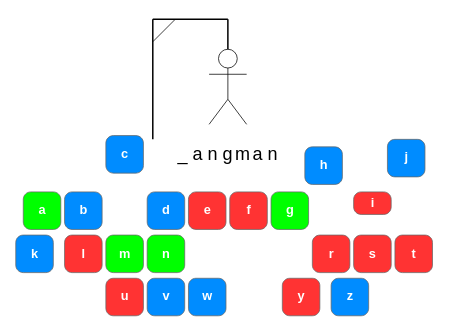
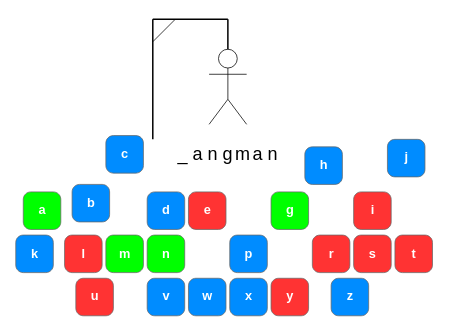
- <mxCell id="15" value="i" style="strokeWidth=1;shadow=0;dashed=0;align=center;html=1;shape=mxgraph.mockup.buttons.button;strokeColor=#666666;fontColor=#ffffff;mainText=;buttonStyle=round;fontSize=17;fontStyle=1;fillColor=#FF3333;whiteSpace=wrap;" vertex="1" parent="1"><mxGeometry x="470.5" y="255" width="50" height="30" as="geometry" /></mxCell>
+ <mxCell id="15" value="i" style="strokeWidth=1;shadow=0;dashed=0;align=center;html=1;shape=mxgraph.mockup.buttons.button;strokeColor=#666666;fontColor=#ffffff;mainText=;buttonStyle=round;fontSize=17;fontStyle=1;fillColor=#FF3333;whiteSpace=wrap;" vertex="1" parent="1"><mxGeometry x="470.5" y="255" width="50" height="50" as="geometry" /></mxCell>
- <mxCell id="8" value="b" style="strokeWidth=1;shadow=0;dashed=0;align=center;html=1;shape=mxgraph.mockup.buttons.button;strokeColor=#666666;fontColor=#ffffff;mainText=;buttonStyle=round;fontSize=17;fontStyle=1;fillColor=#008cff;whiteSpace=wrap;" vertex="1" parent="1"><mxGeometry x="85.5" y="255" width="50" height="50" as="geometry" /></mxCell>
+ <mxCell id="8" value="b" style="strokeWidth=1;shadow=0;dashed=0;align=center;html=1;shape=mxgraph.mockup.buttons.button;strokeColor=#666666;fontColor=#ffffff;mainText=;buttonStyle=round;fontSize=17;fontStyle=1;fillColor=#008cff;whiteSpace=wrap;" vertex="1" parent="1"><mxGeometry x="95.5" y="245" width="50" height="50" as="geometry" /></mxCell>
- <mxCell id="11" value="f" style="strokeWidth=1;shadow=0;dashed=0;align=center;html=1;shape=mxgraph.mockup.buttons.button;strokeColor=#666666;fontColor=#ffffff;mainText=;buttonStyle=round;fontSize=17;fontStyle=1;fillColor=#FF3333;whiteSpace=wrap;" vertex="1" parent="1"><mxGeometry x="305.5" y="255" width="50" height="50" as="geometry" /></mxCell>
+ <mxCell id="22" value="p" style="strokeWidth=1;shadow=0;dashed=0;align=center;html=1;shape=mxgraph.mockup.buttons.button;strokeColor=#666666;fontColor=#ffffff;mainText=;buttonStyle=round;fontSize=17;fontStyle=1;fillColor=#008cff;whiteSpace=wrap;" vertex="1" parent="1"><mxGeometry x="305.5" y="312.5" width="50" height="50" as="geometry" /></mxCell>
- <mxCell id="26" value="u" style="strokeWidth=1;shadow=0;dashed=0;align=center;html=1;shape=mxgraph.mockup.buttons.button;strokeColor=#666666;fontColor=#ffffff;mainText=;buttonStyle=round;fontSize=17;fontStyle=1;fillColor=#FF3333;whiteSpace=wrap;" vertex="1" parent="1"><mxGeometry x="140.5" y="370" width="50" height="50" as="geometry" /></mxCell>
+ <mxCell id="26" value="u" style="strokeWidth=1;shadow=0;dashed=0;align=center;html=1;shape=mxgraph.mockup.buttons.button;strokeColor=#666666;fontColor=#ffffff;mainText=;buttonStyle=round;fontSize=17;fontStyle=1;fillColor=#FF3333;whiteSpace=wrap;" vertex="1" parent="1"><mxGeometry x="100.5" y="370" width="50" height="50" as="geometry" /></mxCell>
+ <mxCell id="30" value="x" style="strokeWidth=1;shadow=0;dashed=0;align=center;html=1;shape=mxgraph.mockup.buttons.button;strokeColor=#666666;fontColor=#ffffff;mainText=;buttonStyle=round;fontSize=17;fontStyle=1;fillColor=#008cff;whiteSpace=wrap;" vertex="1" parent="1"><mxGeometry x="305.5" y="370" width="50" height="50" as="geometry" /></mxCell>
- <mxCell id="29" value="y" style="strokeWidth=1;shadow=0;dashed=0;align=center;html=1;shape=mxgraph.mockup.buttons.button;strokeColor=#666666;fontColor=#ffffff;mainText=;buttonStyle=round;fontSize=17;fontStyle=1;fillColor=#FF3333;whiteSpace=wrap;" vertex="1" parent="1"><mxGeometry x="375.5" y="370" width="50" height="50" as="geometry" /></mxCell>
+ <mxCell id="29" value="y" style="strokeWidth=1;shadow=0;dashed=0;align=center;html=1;shape=mxgraph.mockup.buttons.button;strokeColor=#666666;fontColor=#ffffff;mainText=;buttonStyle=round;fontSize=17;fontStyle=1;fillColor=#FF3333;whiteSpace=wrap;" vertex="1" parent="1"><mxGeometry x="360.5" y="370" width="50" height="50" as="geometry" /></mxCell>
